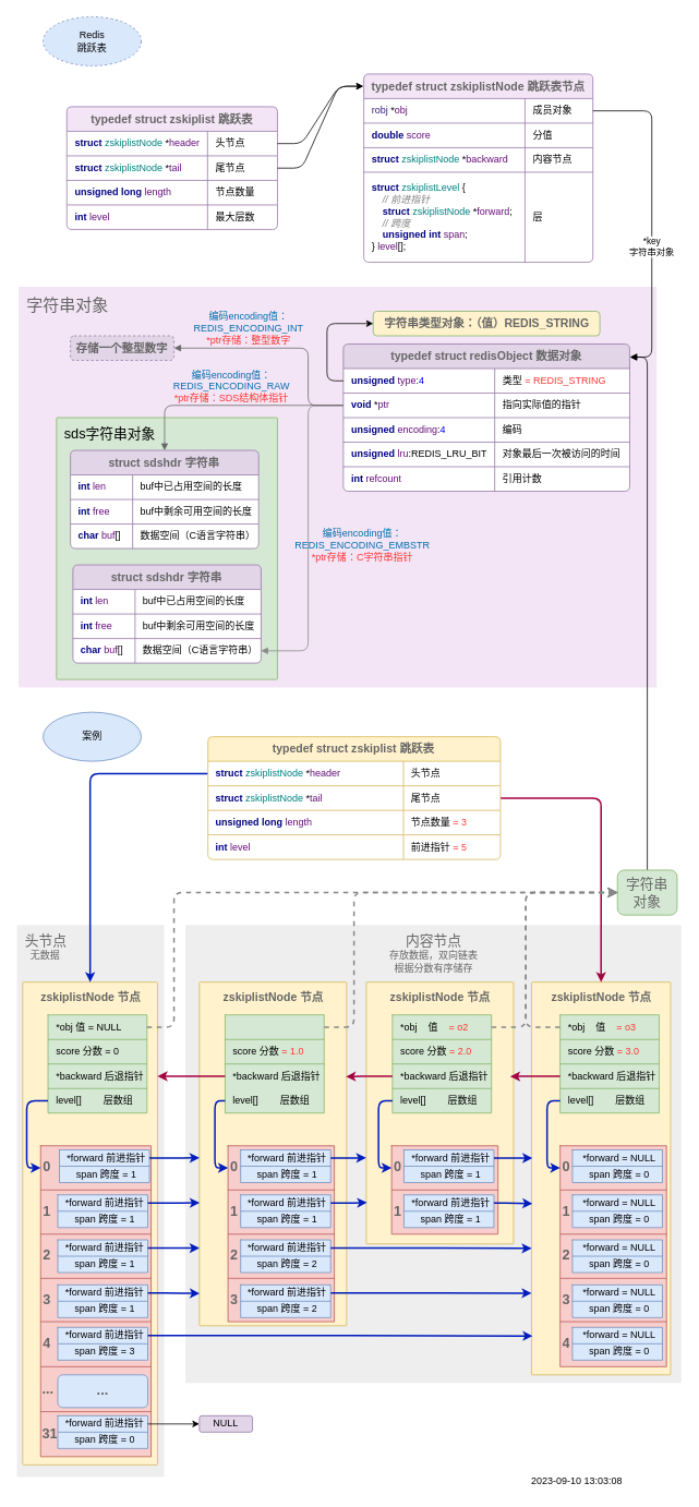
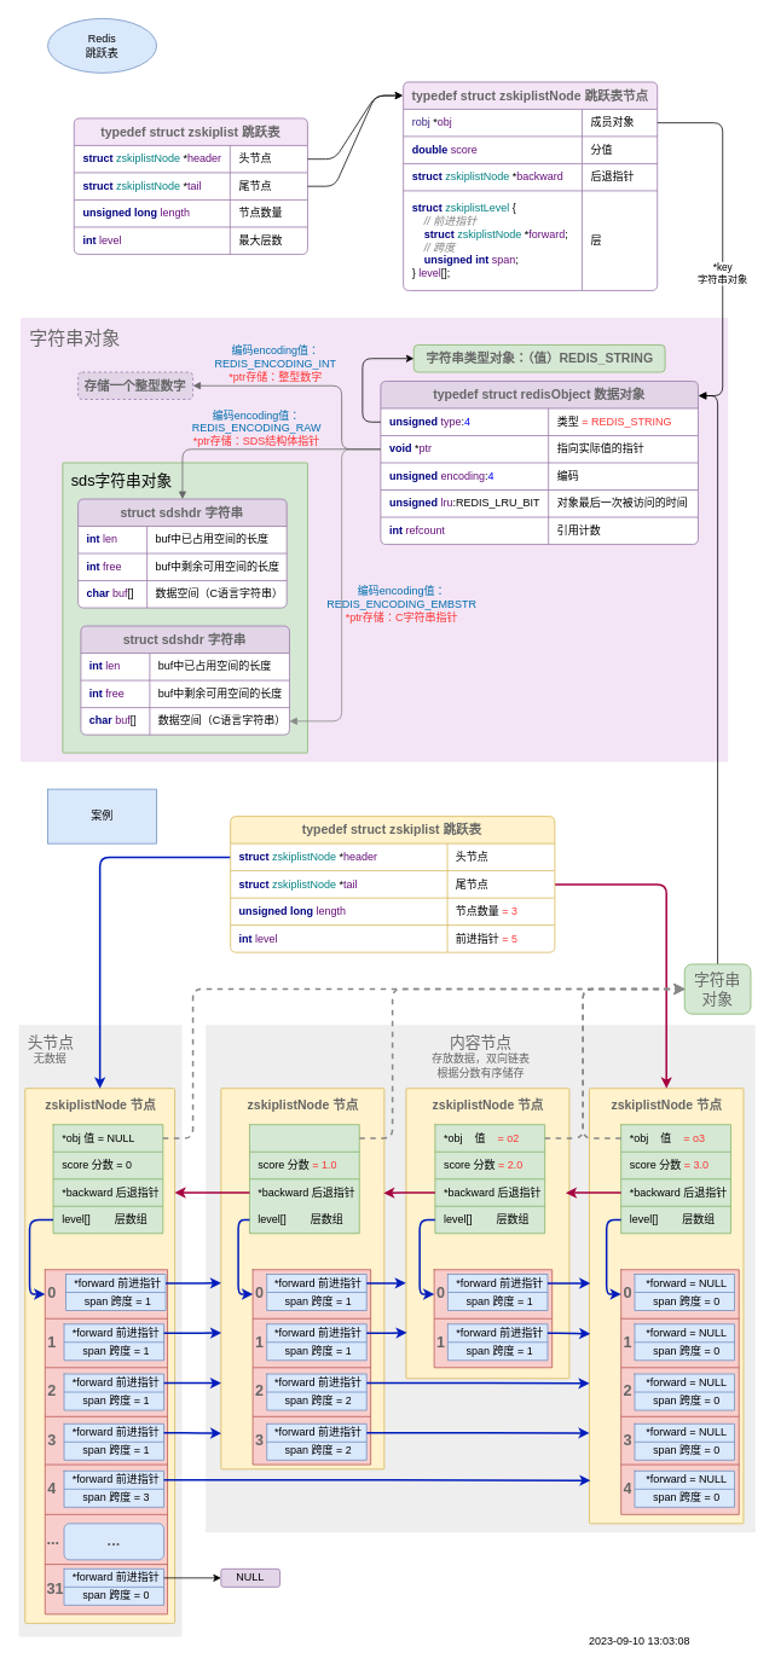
- <mxCell id="185" value="Redis&lt;br&gt;跳跃表" style="ellipse;whiteSpace=wrap;html=1;fillColor=#dae8fc;strokeColor=#6c8ebf;dashed=1;" parent="1" vertex="1"><mxGeometry x="52" y="20" width="120" height="60" as="geometry" /></mxCell>
+ <mxCell id="185" value="Redis&lt;br&gt;跳跃表" style="ellipse;whiteSpace=wrap;html=1;fillColor=#dae8fc;strokeColor=#6c8ebf;" parent="1" vertex="1"><mxGeometry x="52" y="20" width="120" height="60" as="geometry" /></mxCell>
- <mxCell id="219" value="内容节点" style="shape=partialRectangle;html=1;whiteSpace=wrap;connectable=0;fillColor=none;top=0;left=0;bottom=0;right=0;overflow=hidden;align=left;spacing=0;spacingLeft=10;spacingRight=5;" parent="217" vertex="1"><mxGeometry x="197" width="83" height="30" as="geometry" /></mxCell>
+ <mxCell id="219" value="后退指针" style="shape=partialRectangle;html=1;whiteSpace=wrap;connectable=0;fillColor=none;top=0;left=0;bottom=0;right=0;overflow=hidden;align=left;spacing=0;spacingLeft=10;spacingRight=5;" parent="217" vertex="1"><mxGeometry x="197" width="83" height="30" as="geometry" /></mxCell>
- <mxCell id="262" value="&lt;font style=&quot;font-size: 14px&quot; color=&quot;#666666&quot;&gt;&lt;b&gt;字符串类型对象：（值）REDIS_STRING&lt;/b&gt;&lt;/font&gt;" style="rounded=1;whiteSpace=wrap;html=1;fillColor=#fff2cc;strokeColor=#82b366;" parent="1" vertex="1"><mxGeometry x="455.5" y="380" width="277" height="30" as="geometry" /></mxCell>
+ <mxCell id="262" value="&lt;font style=&quot;font-size: 14px&quot; color=&quot;#666666&quot;&gt;&lt;b&gt;字符串类型对象：（值）REDIS_STRING&lt;/b&gt;&lt;/font&gt;" style="rounded=1;whiteSpace=wrap;html=1;fillColor=#d5e8d4;strokeColor=#82b366;" parent="1" vertex="1"><mxGeometry x="455.5" y="380" width="277" height="30" as="geometry" /></mxCell>
- <mxCell id="226" value="&lt;span&gt;案例&lt;/span&gt;" style="ellipse;whiteSpace=wrap;html=1;fillColor=#dae8fc;strokeColor=#6c8ebf;" parent="1" vertex="1"><mxGeometry x="52" y="870" width="120" height="60" as="geometry" /></mxCell>
+ <mxCell id="226" value="&lt;span&gt;案例&lt;/span&gt;" style="whiteSpace=wrap;html=1;fillColor=#dae8fc;strokeColor=#6c8ebf;rounded=0;" parent="1" vertex="1"><mxGeometry x="52" y="870" width="120" height="60" as="geometry" /></mxCell>
